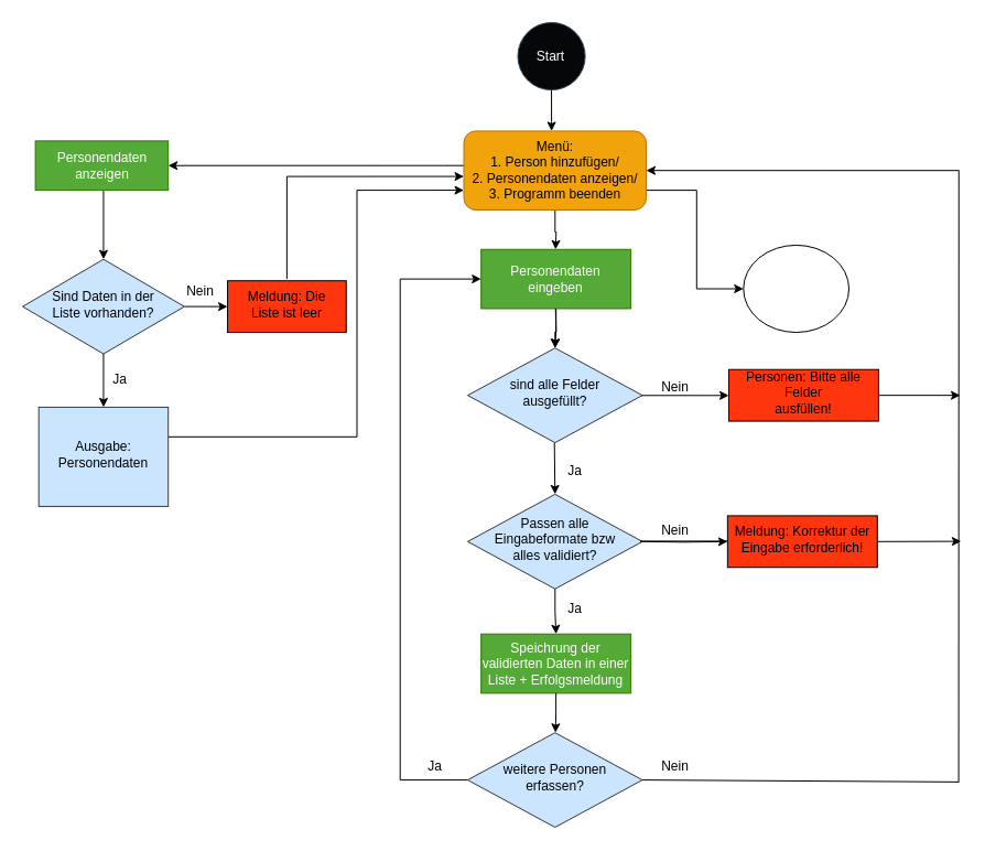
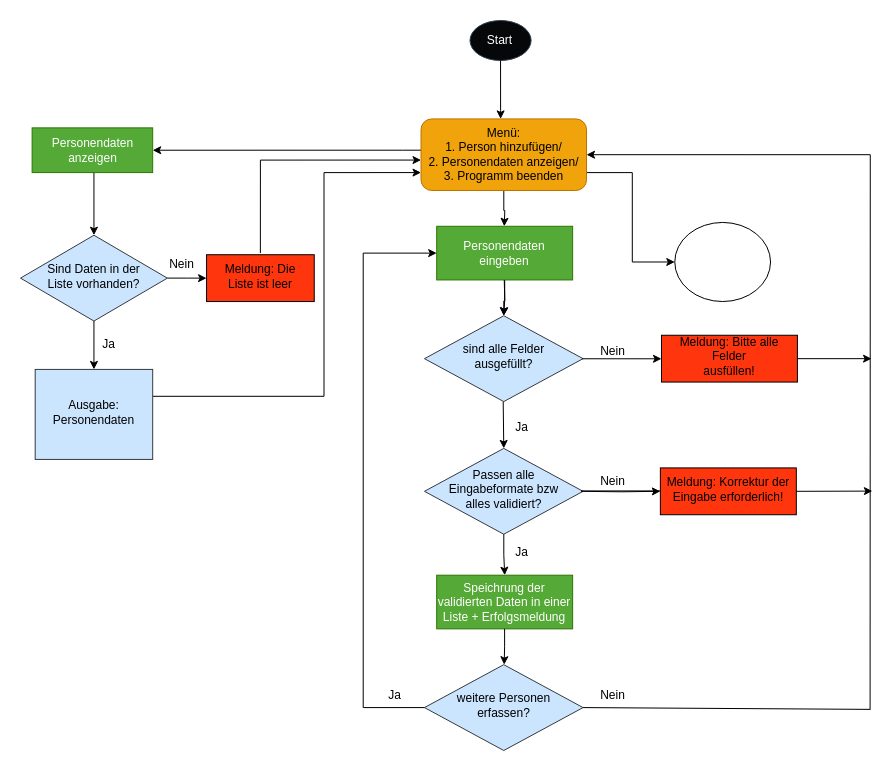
- <mxCell id="6" value="Start" style="ellipse;whiteSpace=wrap;html=1;aspect=fixed;fillColor=#060708;fontColor=#ffffff;strokeColor=#314354;fontSize=12;container=0;rounded=0;" vertex="1" parent="1"><mxGeometry x="469.485" y="20" width="61.127" height="61.127" as="geometry" /></mxCell>
+ <mxCell id="6" value="Start" style="ellipse;whiteSpace=wrap;html=1;aspect=fixed;fillColor=#060708;fontColor=#ffffff;strokeColor=#314354;fontSize=12;container=0;rounded=0;" vertex="1" parent="1"><mxGeometry x="469.485" y="20" width="61.127" height="40" as="geometry" /></mxCell>
- <mxCell id="8" value="Personen: Bitte alle Felder&lt;br style=&quot;font-size: 12px;&quot;&gt;ausfüllen!" style="rounded=0;whiteSpace=wrap;html=1;shadow=0;strokeWidth=1;spacing=6;spacingTop=-4;fillColor=#FF350D;fontSize=12;container=0;" vertex="1" parent="1"><mxGeometry x="660.983" y="334.752" width="135.95" height="46.821" as="geometry" /></mxCell>
+ <mxCell id="8" value="Meldung: Bitte alle Felder&lt;br style=&quot;font-size: 12px;&quot;&gt;ausfüllen!" style="rounded=0;whiteSpace=wrap;html=1;shadow=0;strokeWidth=1;spacing=6;spacingTop=-4;fillColor=#FF350D;fontSize=12;container=0;" vertex="1" parent="1"><mxGeometry x="660.983" y="334.752" width="135.95" height="46.821" as="geometry" /></mxCell>
